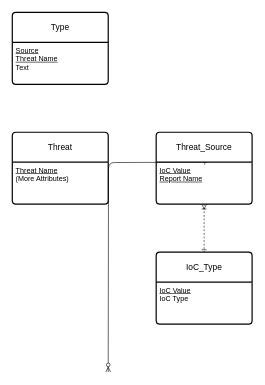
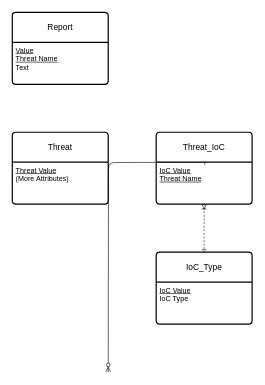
- <mxCell id="3" value="Type" style="swimlane;childLayout=stackLayout;horizontal=1;startSize=50;horizontalStack=0;rounded=1;fontSize=14;fontStyle=0;strokeWidth=2;resizeParent=0;resizeLast=1;shadow=0;dashed=0;align=center;arcSize=4;whiteSpace=wrap;html=1;" vertex="1" parent="1"><mxGeometry x="20" y="20" width="160" height="120" as="geometry" /></mxCell>
+ <mxCell id="3" value="Report" style="swimlane;childLayout=stackLayout;horizontal=1;startSize=50;horizontalStack=0;rounded=1;fontSize=14;fontStyle=0;strokeWidth=2;resizeParent=0;resizeLast=1;shadow=0;dashed=0;align=center;arcSize=4;whiteSpace=wrap;html=1;" vertex="1" parent="1"><mxGeometry x="20" y="20" width="160" height="120" as="geometry" /></mxCell>
- <mxCell id="4" value="&lt;div&gt;&lt;u&gt;Source&lt;/u&gt;&lt;/div&gt;&lt;div&gt;&lt;u&gt;Threat Name&lt;/u&gt;&lt;br&gt;&lt;/div&gt;&lt;div&gt;Text&lt;br&gt;&lt;/div&gt;" style="align=left;strokeColor=none;fillColor=none;spacingLeft=4;fontSize=12;verticalAlign=top;resizable=0;rotatable=0;part=1;html=1;" vertex="1" parent="3"><mxGeometry y="50" width="160" height="70" as="geometry" /></mxCell>
+ <mxCell id="4" value="&lt;div&gt;&lt;u&gt;Value&lt;/u&gt;&lt;/div&gt;&lt;div&gt;&lt;u&gt;Threat Name&lt;/u&gt;&lt;br&gt;&lt;/div&gt;&lt;div&gt;Text&lt;br&gt;&lt;/div&gt;" style="align=left;strokeColor=none;fillColor=none;spacingLeft=4;fontSize=12;verticalAlign=top;resizable=0;rotatable=0;part=1;html=1;" vertex="1" parent="3"><mxGeometry y="50" width="160" height="70" as="geometry" /></mxCell>
- <mxCell id="8" value="Threat_Source" style="swimlane;childLayout=stackLayout;horizontal=1;startSize=50;horizontalStack=0;rounded=1;fontSize=14;fontStyle=0;strokeWidth=2;resizeParent=0;resizeLast=1;shadow=0;dashed=0;align=center;arcSize=4;whiteSpace=wrap;html=1;" vertex="1" parent="1"><mxGeometry x="260" y="220" width="160" height="120" as="geometry" /></mxCell>
+ <mxCell id="8" value="Threat_IoC" style="swimlane;childLayout=stackLayout;horizontal=1;startSize=50;horizontalStack=0;rounded=1;fontSize=14;fontStyle=0;strokeWidth=2;resizeParent=0;resizeLast=1;shadow=0;dashed=0;align=center;arcSize=4;whiteSpace=wrap;html=1;" vertex="1" parent="1"><mxGeometry x="260" y="220" width="160" height="120" as="geometry" /></mxCell>
- <mxCell id="6" value="&lt;div&gt;&lt;u&gt;Threat Name&lt;/u&gt;&lt;/div&gt;&lt;div&gt;(More Attributes)&lt;br&gt;&lt;/div&gt;" style="align=left;strokeColor=none;fillColor=none;spacingLeft=4;fontSize=12;verticalAlign=top;resizable=0;rotatable=0;part=1;html=1;" vertex="1" parent="5"><mxGeometry y="50" width="160" height="70" as="geometry" /></mxCell>
+ <mxCell id="6" value="&lt;div&gt;&lt;u&gt;Threat Value&lt;/u&gt;&lt;/div&gt;&lt;div&gt;(More Attributes)&lt;br&gt;&lt;/div&gt;" style="align=left;strokeColor=none;fillColor=none;spacingLeft=4;fontSize=12;verticalAlign=top;resizable=0;rotatable=0;part=1;html=1;" vertex="1" parent="5"><mxGeometry y="50" width="160" height="70" as="geometry" /></mxCell>
- <mxCell id="9" value="&lt;div&gt;&lt;u&gt;IoC Value&lt;/u&gt;&lt;/div&gt;&lt;div&gt;&lt;u&gt;Report Name&lt;br&gt;&lt;/u&gt;&lt;/div&gt;" style="align=left;strokeColor=none;fillColor=none;spacingLeft=4;fontSize=12;verticalAlign=top;resizable=0;rotatable=0;part=1;html=1;" vertex="1" parent="8"><mxGeometry y="50" width="160" height="70" as="geometry" /></mxCell>
+ <mxCell id="9" value="&lt;div&gt;&lt;u&gt;IoC Value&lt;/u&gt;&lt;/div&gt;&lt;div&gt;&lt;u&gt;Threat Name&lt;br&gt;&lt;/u&gt;&lt;/div&gt;" style="align=left;strokeColor=none;fillColor=none;spacingLeft=4;fontSize=12;verticalAlign=top;resizable=0;rotatable=0;part=1;html=1;" vertex="1" parent="8"><mxGeometry y="50" width="160" height="70" as="geometry" /></mxCell>
